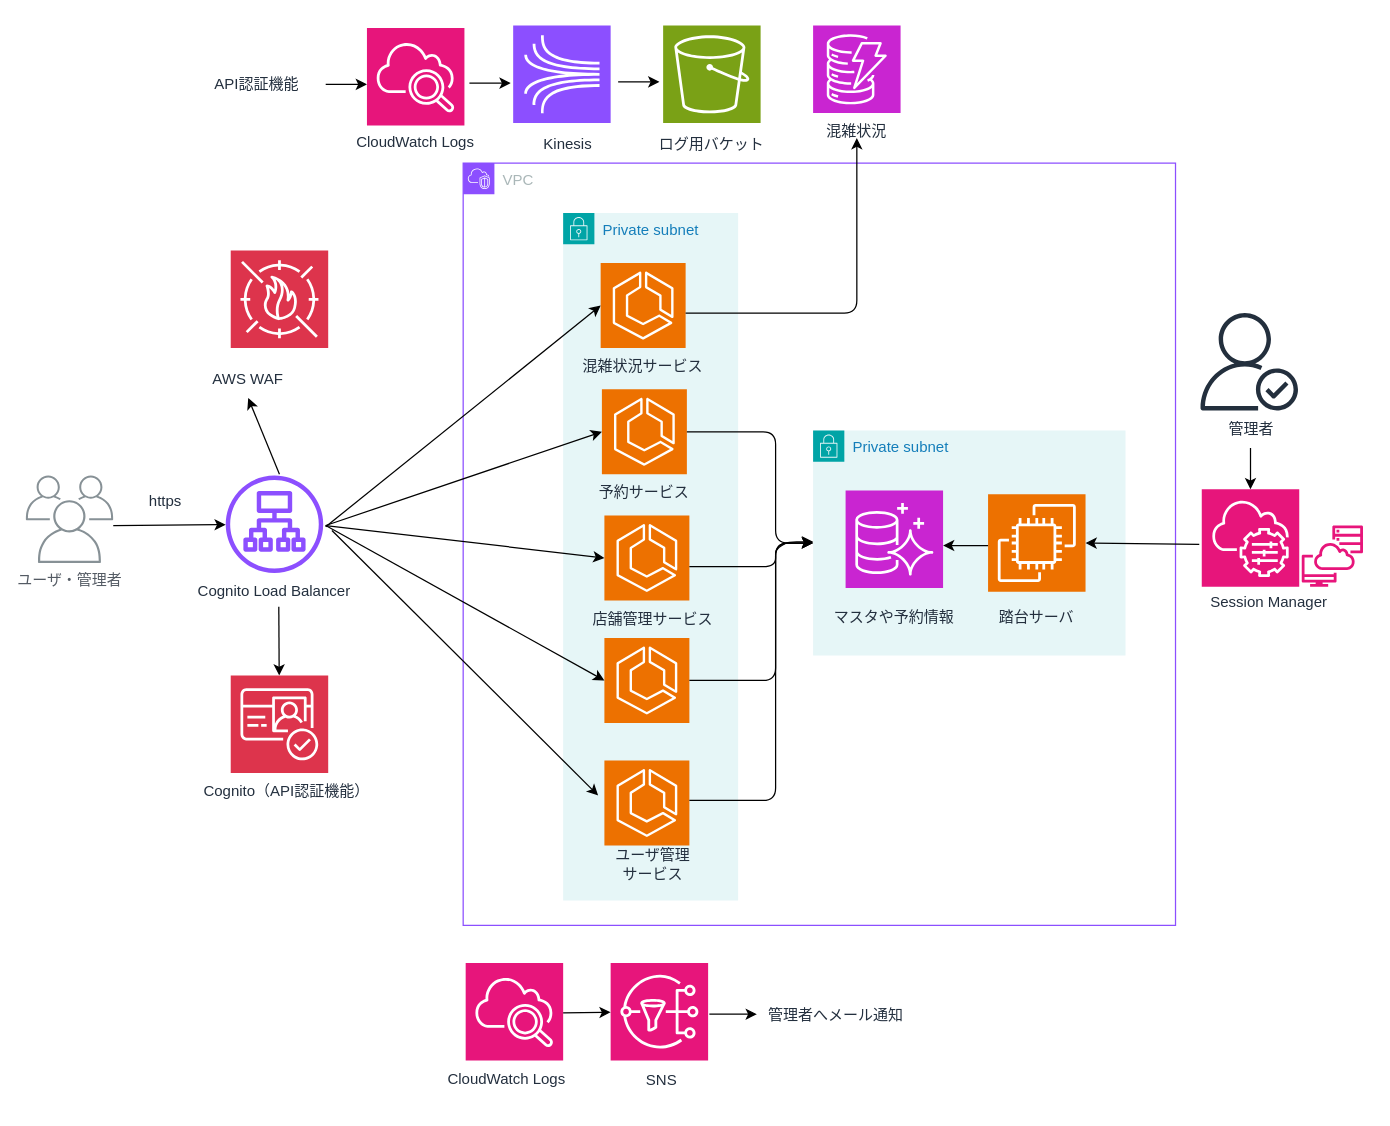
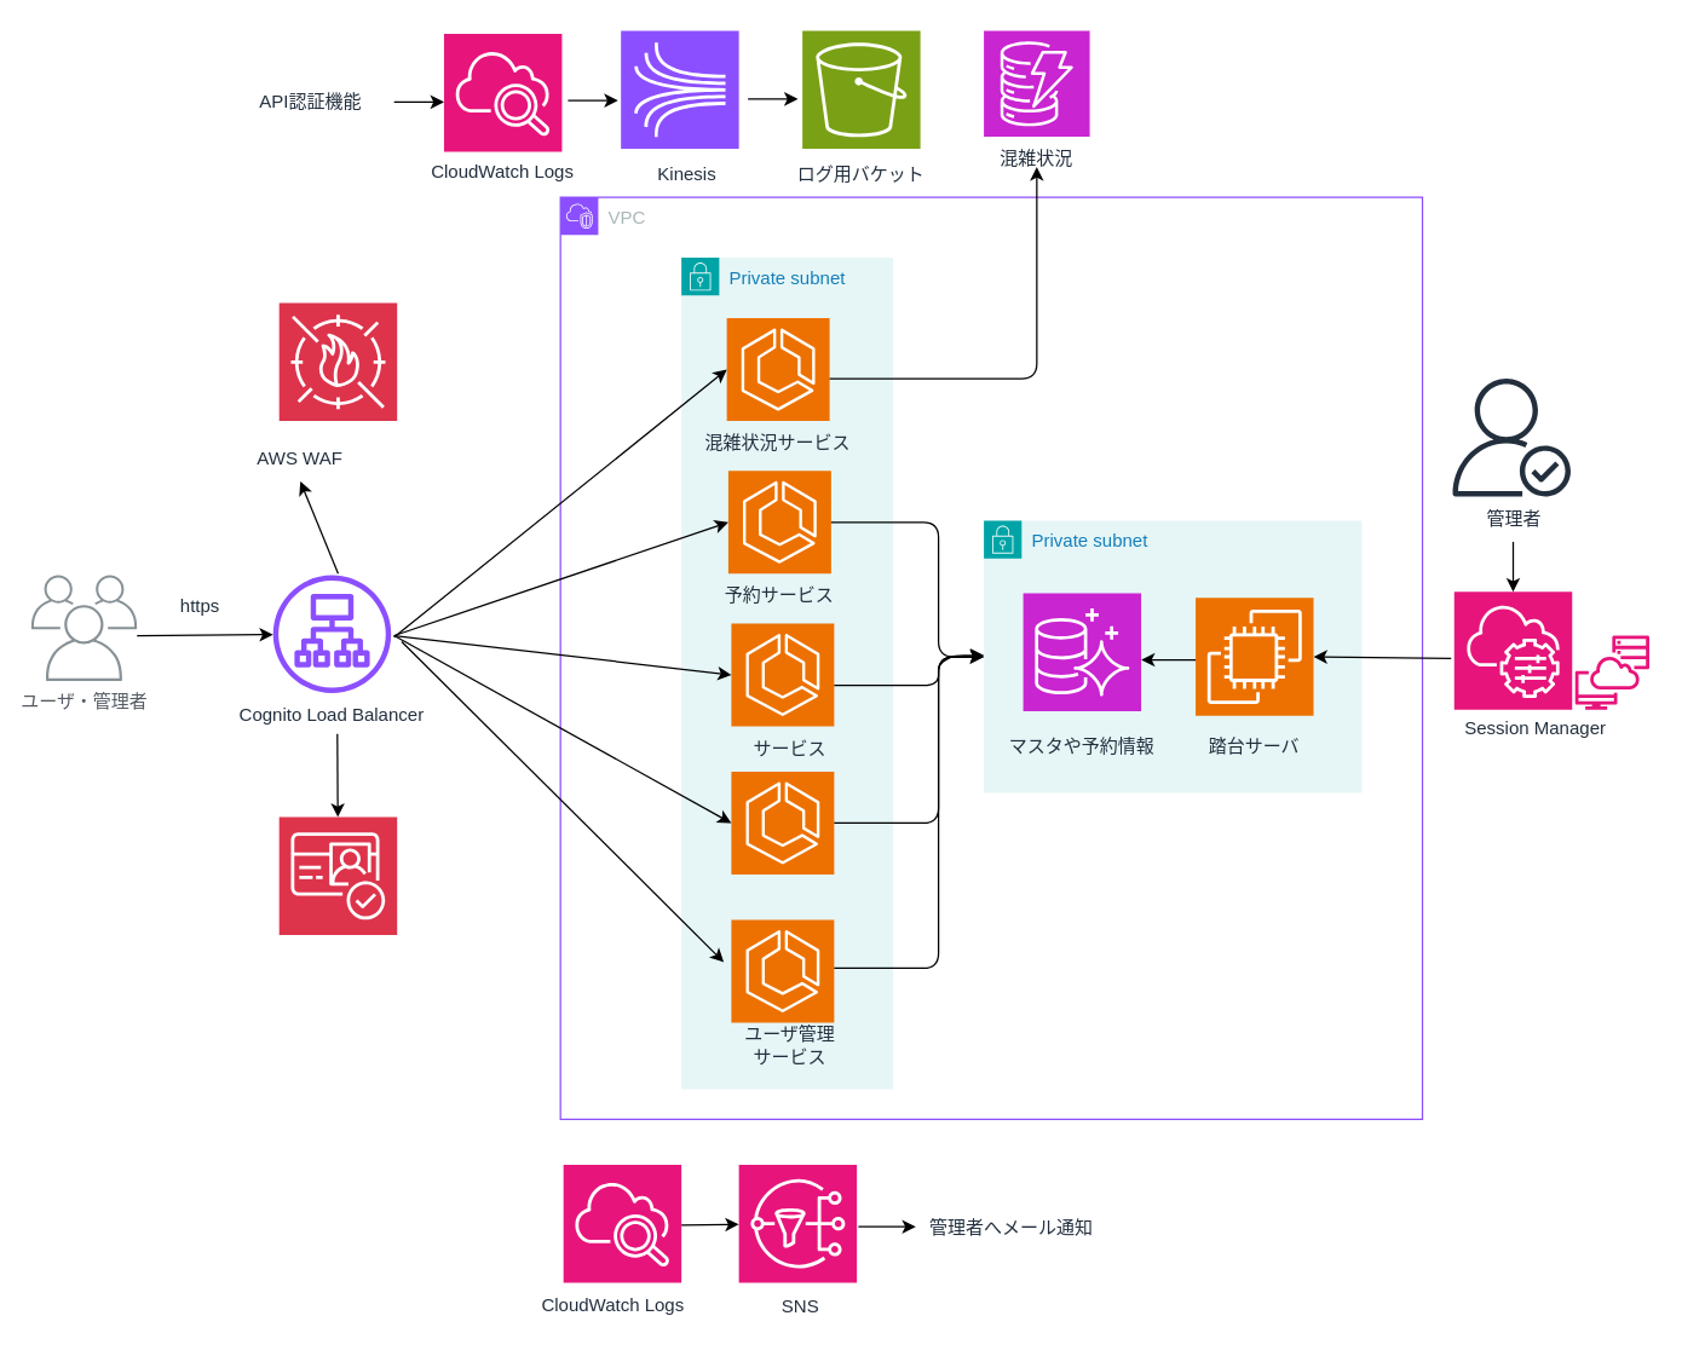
- <mxCell id="19" value="店舗管理サービス" style="text;html=1;align=center;verticalAlign=middle;whiteSpace=wrap;rounded=0;fontFamily=Helvetica;fontSize=12;fontColor=#232F3E;fontStyle=0;" vertex="1" parent="13"><mxGeometry x="17" y="310" width="110" height="30" as="geometry" /></mxCell>
+ <mxCell id="19" value="サービス" style="text;html=1;align=center;verticalAlign=middle;whiteSpace=wrap;rounded=0;fontFamily=Helvetica;fontSize=12;fontColor=#232F3E;fontStyle=0;" vertex="1" parent="13"><mxGeometry x="17" y="310" width="110" height="30" as="geometry" /></mxCell>
- <mxCell id="65" value="Cognito（API認証機能）" style="text;html=1;align=center;verticalAlign=middle;whiteSpace=wrap;rounded=0;fontFamily=Helvetica;fontSize=12;fontColor=#232F3E;fontStyle=0;" vertex="1" parent="1"><mxGeometry x="146" y="618" width="166" height="30" as="geometry" /></mxCell>
